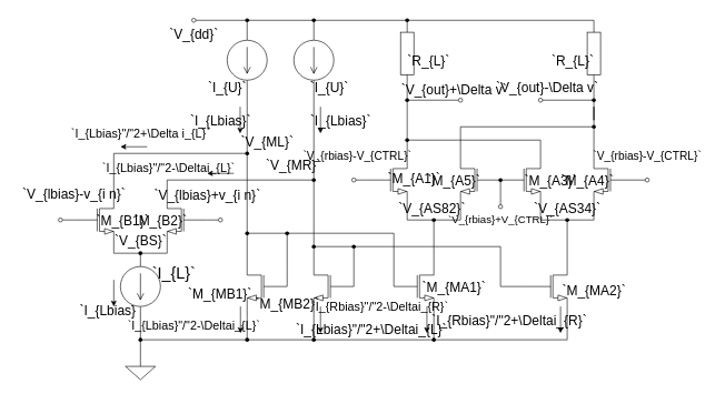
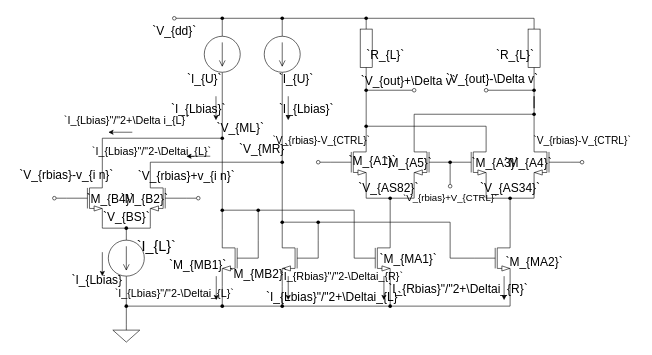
- <mxCell id="110" value="&lt;font style=&quot;font-size: 20px;&quot;&gt;`V_{lbias}-v_{i n}`&lt;/font&gt;" style="text;html=1;align=center;verticalAlign=middle;resizable=0;points=[];autosize=1;strokeColor=none;fillColor=none;fontSize=20;fontFamily=Helvetica;fontColor=default;" parent="1" vertex="1"><mxGeometry x="20" y="270" width="180" height="40" as="geometry" /></mxCell>
+ <mxCell id="110" value="&lt;font style=&quot;font-size: 20px;&quot;&gt;`V_{rbias}-v_{i n}`&lt;/font&gt;" style="text;html=1;align=center;verticalAlign=middle;resizable=0;points=[];autosize=1;strokeColor=none;fillColor=none;fontSize=20;fontFamily=Helvetica;fontColor=default;" parent="1" vertex="1"><mxGeometry x="20" y="270" width="180" height="40" as="geometry" /></mxCell>
- <mxCell id="92" value="&lt;font style=&quot;font-size: 20px;&quot;&gt;`V_{lbias}+v_{i n}`&lt;/font&gt;" style="text;html=1;align=center;verticalAlign=middle;resizable=0;points=[];autosize=1;strokeColor=none;fillColor=none;fontSize=20;fontFamily=Helvetica;fontColor=default;" parent="1" vertex="1"><mxGeometry x="220" y="273" width="180" height="40" as="geometry" /></mxCell>
+ <mxCell id="92" value="&lt;font style=&quot;font-size: 20px;&quot;&gt;`V_{rbias}+v_{i n}`&lt;/font&gt;" style="text;html=1;align=center;verticalAlign=middle;resizable=0;points=[];autosize=1;strokeColor=none;fillColor=none;fontSize=20;fontFamily=Helvetica;fontColor=default;" parent="1" vertex="1"><mxGeometry x="220" y="273" width="180" height="40" as="geometry" /></mxCell>
- <mxCell id="129" value="&lt;font style=&quot;font-size: 20px;&quot;&gt;`M_{B1}`&lt;/font&gt;" style="text;html=1;align=center;verticalAlign=middle;resizable=0;points=[];autosize=1;strokeColor=none;fillColor=none;fontSize=11;fontFamily=Helvetica;fontColor=default;" parent="1" vertex="1"><mxGeometry x="133" y="310" width="100" height="40" as="geometry" /></mxCell>
+ <mxCell id="129" value="&lt;font style=&quot;font-size: 20px;&quot;&gt;`M_{B4}`&lt;/font&gt;" style="text;html=1;align=center;verticalAlign=middle;resizable=0;points=[];autosize=1;strokeColor=none;fillColor=none;fontSize=11;fontFamily=Helvetica;fontColor=default;" parent="1" vertex="1"><mxGeometry x="133" y="310" width="100" height="40" as="geometry" /></mxCell>
